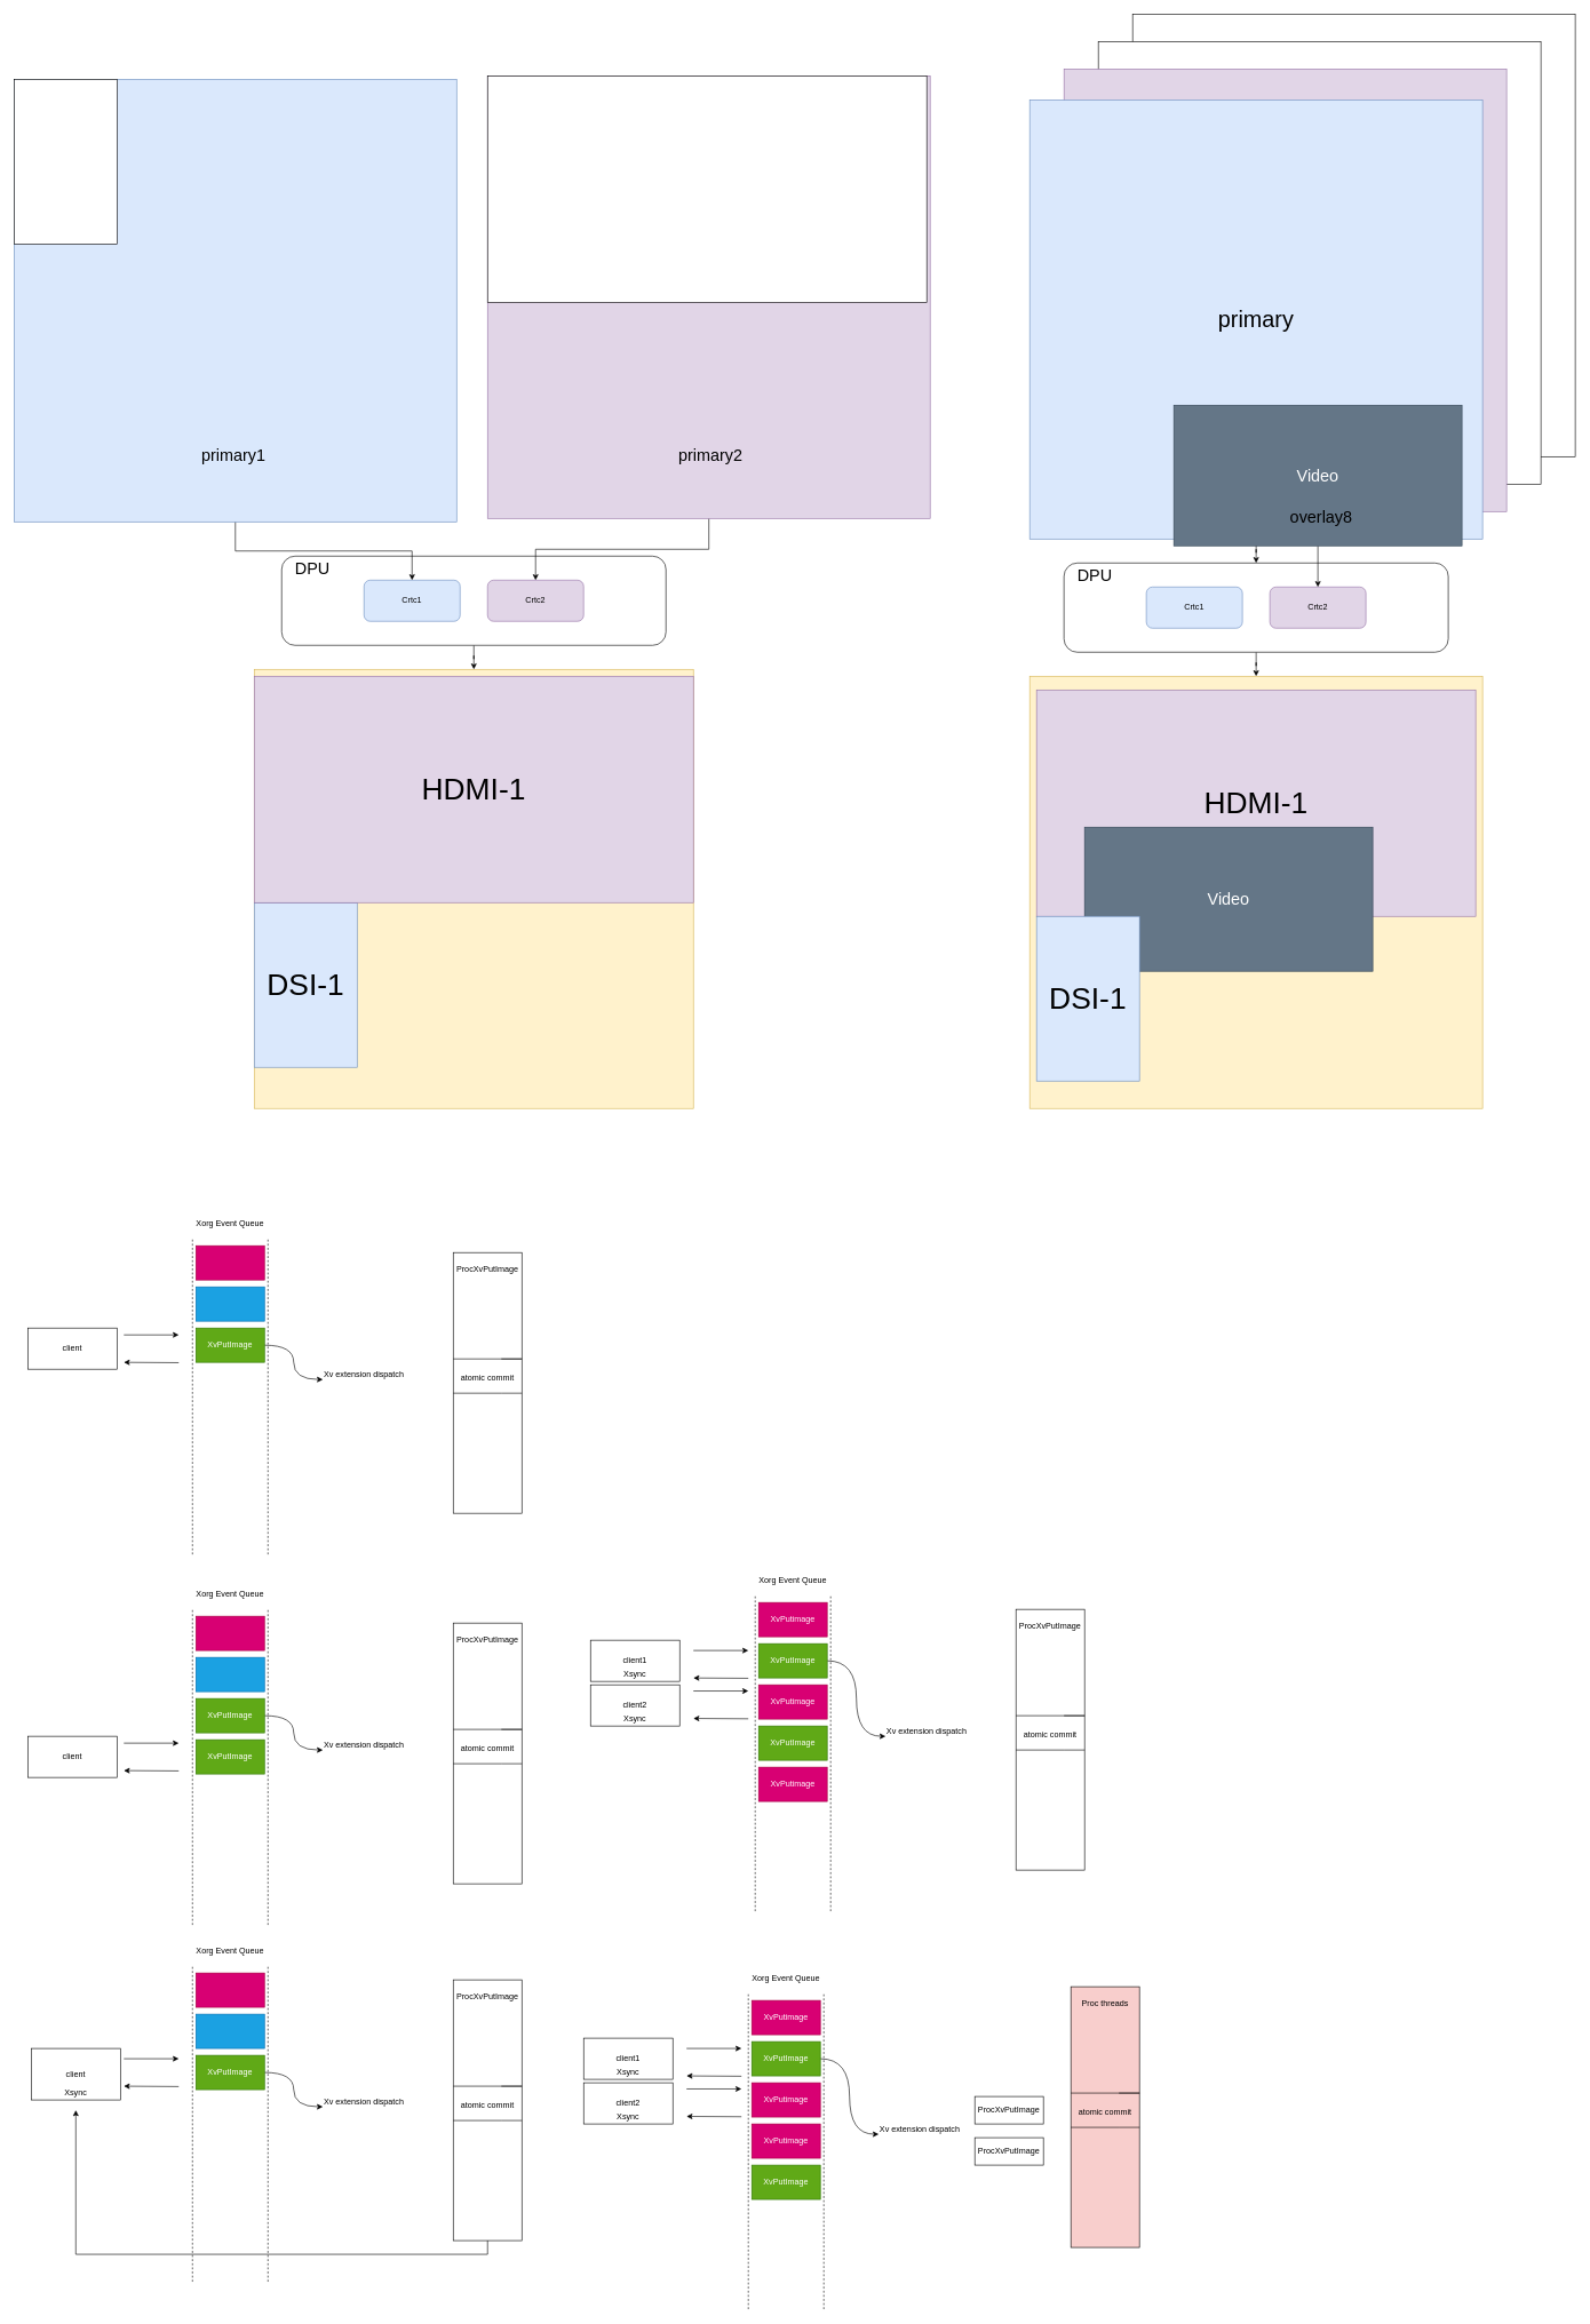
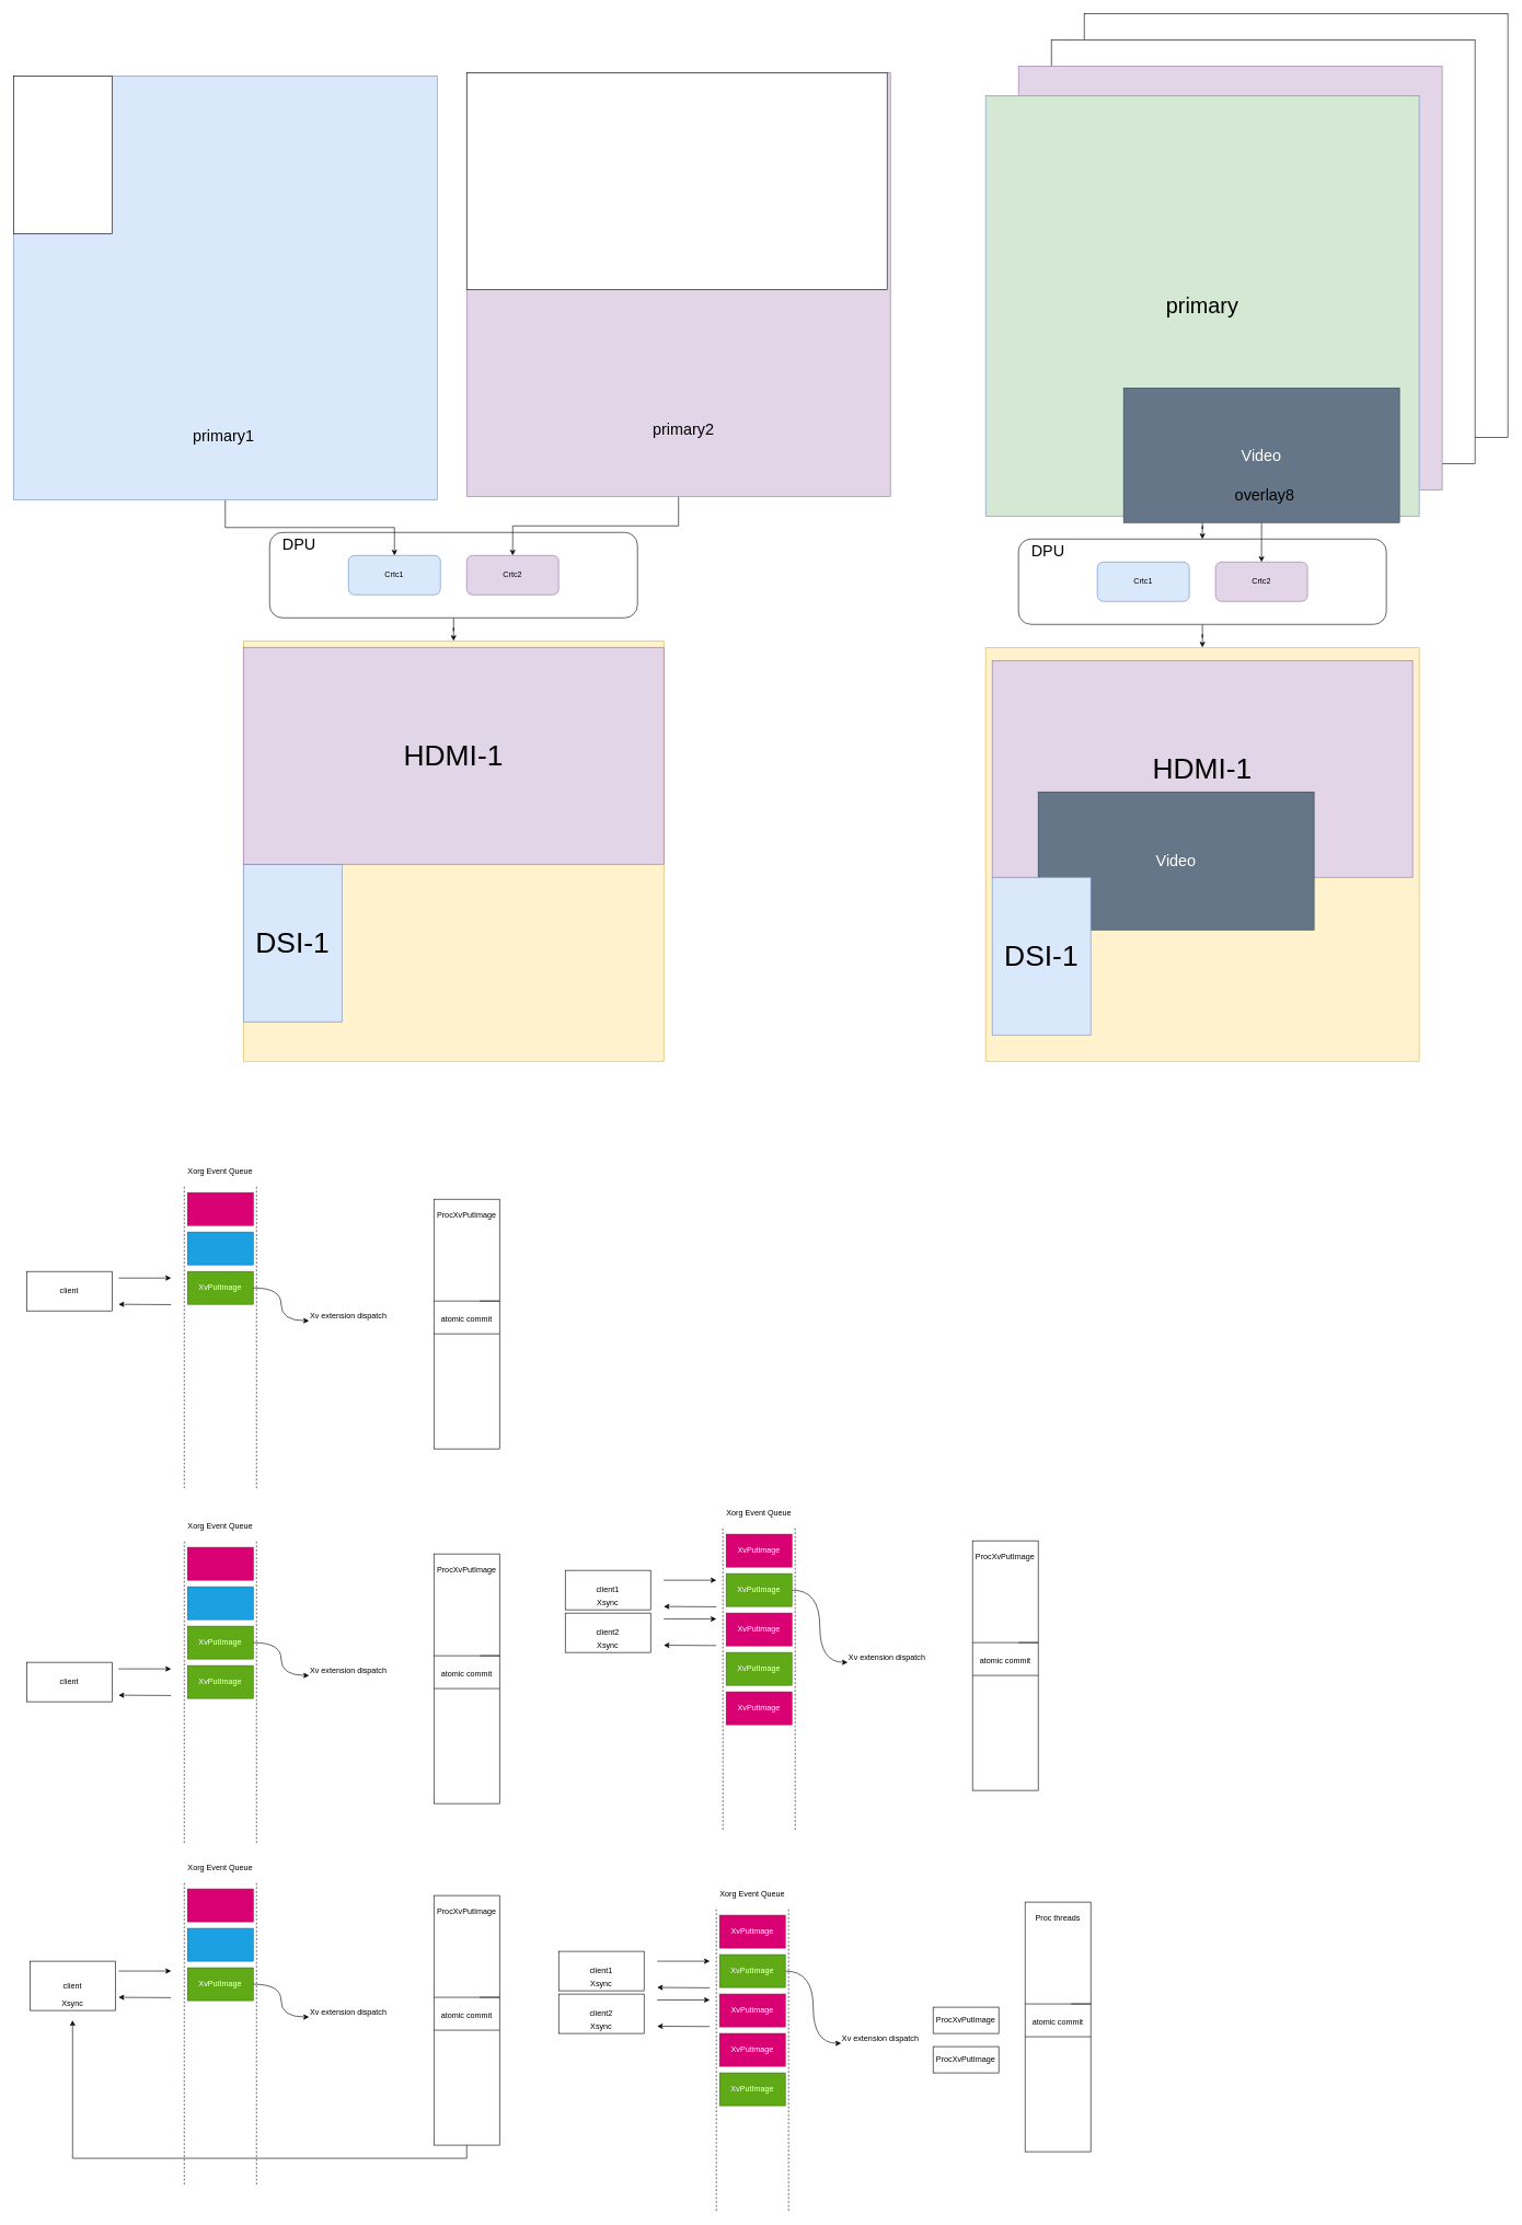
- <mxCell id="20" value="&lt;span style=&quot;font-size: 33px;&quot;&gt;primary&lt;/span&gt;" style="rounded=0;whiteSpace=wrap;html=1;fillColor=#dae8fc;strokeColor=#6c8ebf;" parent="1" vertex="1"><mxGeometry x="1500" y="145" width="660" height="640" as="geometry" /></mxCell>
+ <mxCell id="20" value="&lt;span style=&quot;font-size: 33px;&quot;&gt;primary&lt;/span&gt;" style="rounded=0;whiteSpace=wrap;html=1;fillColor=#d5e8d4;strokeColor=#6c8ebf;" parent="1" vertex="1"><mxGeometry x="1500" y="145" width="660" height="640" as="geometry" /></mxCell>
- <mxCell id="31" value="&lt;font style=&quot;font-size: 24px;&quot;&gt;primary2&lt;/font&gt;" style="text;html=1;align=center;verticalAlign=middle;whiteSpace=wrap;rounded=0;" parent="1" vertex="1"><mxGeometry x="1000" y="645" width="70" height="35" as="geometry" /></mxCell>
+ <mxCell id="31" value="&lt;font style=&quot;font-size: 24px;&quot;&gt;primary2&lt;/font&gt;" style="text;html=1;align=center;verticalAlign=middle;whiteSpace=wrap;rounded=0;" parent="1" vertex="1"><mxGeometry x="1005" y="635" width="70" height="35" as="geometry" /></mxCell>
- <mxCell id="102" value="Proc threads&lt;div&gt;&lt;br&gt;&lt;/div&gt;&lt;div&gt;&lt;br&gt;&lt;/div&gt;&lt;div&gt;&lt;br&gt;&lt;/div&gt;&lt;div&gt;&lt;br&gt;&lt;/div&gt;&lt;div&gt;&lt;br&gt;&lt;/div&gt;&lt;div&gt;&lt;br&gt;&lt;/div&gt;&lt;div&gt;&lt;br&gt;&lt;/div&gt;&lt;div&gt;&lt;br&gt;&lt;/div&gt;&lt;div&gt;&lt;br&gt;&lt;/div&gt;&lt;div&gt;&lt;br&gt;&lt;/div&gt;&lt;div&gt;atomic commit&lt;/div&gt;&lt;div&gt;&lt;br&gt;&lt;/div&gt;&lt;div&gt;&lt;br&gt;&lt;/div&gt;&lt;div&gt;&lt;br&gt;&lt;/div&gt;&lt;div&gt;&lt;br&gt;&lt;/div&gt;&lt;div&gt;&lt;br&gt;&lt;/div&gt;&lt;div&gt;&lt;br&gt;&lt;/div&gt;&lt;div&gt;&lt;br&gt;&lt;/div&gt;&lt;div&gt;&lt;br&gt;&lt;/div&gt;&lt;div&gt;&lt;br&gt;&lt;/div&gt;&lt;div&gt;&lt;br&gt;&lt;/div&gt;&lt;div&gt;&lt;br&gt;&lt;/div&gt;&lt;div&gt;&lt;br&gt;&lt;/div&gt;" style="rounded=0;whiteSpace=wrap;html=1;align=center;fillColor=#f8cecc;" vertex="1" parent="1"><mxGeometry x="1560" y="2895" width="100" height="380" as="geometry" /></mxCell>
+ <mxCell id="102" value="Proc threads&lt;div&gt;&lt;br&gt;&lt;/div&gt;&lt;div&gt;&lt;br&gt;&lt;/div&gt;&lt;div&gt;&lt;br&gt;&lt;/div&gt;&lt;div&gt;&lt;br&gt;&lt;/div&gt;&lt;div&gt;&lt;br&gt;&lt;/div&gt;&lt;div&gt;&lt;br&gt;&lt;/div&gt;&lt;div&gt;&lt;br&gt;&lt;/div&gt;&lt;div&gt;&lt;br&gt;&lt;/div&gt;&lt;div&gt;&lt;br&gt;&lt;/div&gt;&lt;div&gt;&lt;br&gt;&lt;/div&gt;&lt;div&gt;atomic commit&lt;/div&gt;&lt;div&gt;&lt;br&gt;&lt;/div&gt;&lt;div&gt;&lt;br&gt;&lt;/div&gt;&lt;div&gt;&lt;br&gt;&lt;/div&gt;&lt;div&gt;&lt;br&gt;&lt;/div&gt;&lt;div&gt;&lt;br&gt;&lt;/div&gt;&lt;div&gt;&lt;br&gt;&lt;/div&gt;&lt;div&gt;&lt;br&gt;&lt;/div&gt;&lt;div&gt;&lt;br&gt;&lt;/div&gt;&lt;div&gt;&lt;br&gt;&lt;/div&gt;&lt;div&gt;&lt;br&gt;&lt;/div&gt;&lt;div&gt;&lt;br&gt;&lt;/div&gt;&lt;div&gt;&lt;br&gt;&lt;/div&gt;" style="rounded=0;whiteSpace=wrap;html=1;align=center;" vertex="1" parent="1"><mxGeometry x="1560" y="2895" width="100" height="380" as="geometry" /></mxCell>
